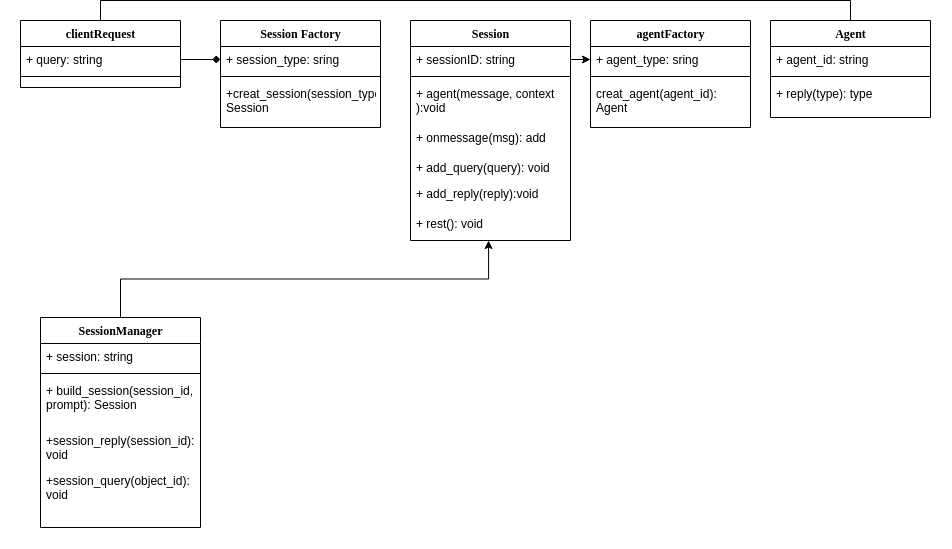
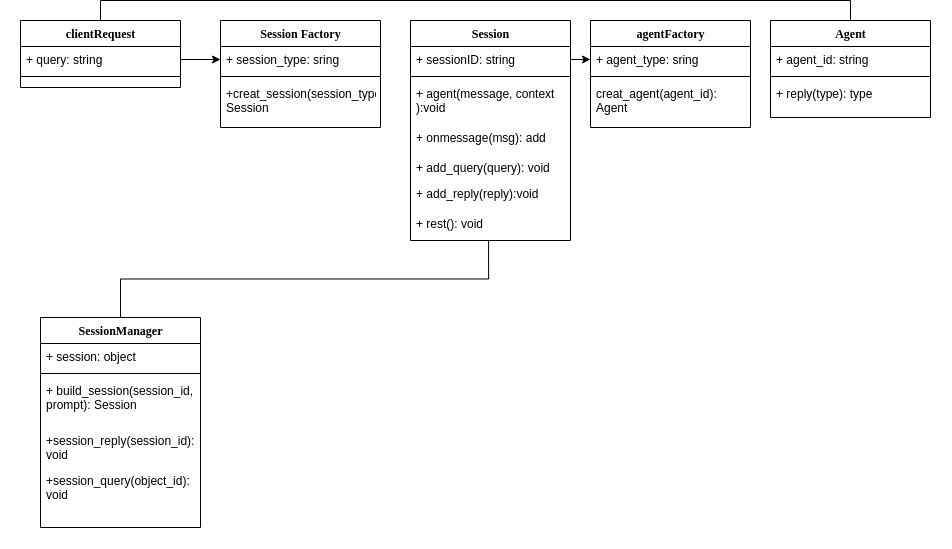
- <mxCell id="32" style="edgeStyle=orthogonalEdgeStyle;rounded=0;orthogonalLoop=1;jettySize=auto;html=1;exitX=1;exitY=0.5;exitDx=0;exitDy=0;entryX=0;entryY=0.5;entryDx=0;entryDy=0;endArrow=diamond;" edge="1" parent="1" source="3" target="6"><mxGeometry relative="1" as="geometry" /></mxCell>
+ <mxCell id="32" style="edgeStyle=orthogonalEdgeStyle;rounded=0;orthogonalLoop=1;jettySize=auto;html=1;exitX=1;exitY=0.5;exitDx=0;exitDy=0;entryX=0;entryY=0.5;entryDx=0;entryDy=0;" edge="1" parent="1" source="3" target="6"><mxGeometry relative="1" as="geometry" /></mxCell>
- <mxCell id="34" style="edgeStyle=orthogonalEdgeStyle;rounded=0;orthogonalLoop=1;jettySize=auto;html=1;exitX=0.5;exitY=0;exitDx=0;exitDy=0;entryX=0.488;entryY=1;entryDx=0;entryDy=0;entryPerimeter=0;" edge="1" parent="1" source="26" target="21"><mxGeometry relative="1" as="geometry" /></mxCell>
+ <mxCell id="34" style="edgeStyle=orthogonalEdgeStyle;rounded=0;orthogonalLoop=1;jettySize=auto;html=1;exitX=0.5;exitY=0;exitDx=0;exitDy=0;entryX=0.488;entryY=1;entryDx=0;entryDy=0;entryPerimeter=0;endArrow=none;" edge="1" parent="1" source="26" target="21"><mxGeometry relative="1" as="geometry" /></mxCell>
- <mxCell id="27" value="+ session: string" style="text;html=1;strokeColor=none;fillColor=none;align=left;verticalAlign=top;spacingLeft=4;spacingRight=4;whiteSpace=wrap;overflow=hidden;rotatable=0;points=[[0,0.5],[1,0.5]];portConstraint=eastwest;" vertex="1" parent="26"><mxGeometry y="26" width="160" height="26" as="geometry" /></mxCell>
+ <mxCell id="27" value="+ session: object" style="text;html=1;strokeColor=none;fillColor=none;align=left;verticalAlign=top;spacingLeft=4;spacingRight=4;whiteSpace=wrap;overflow=hidden;rotatable=0;points=[[0,0.5],[1,0.5]];portConstraint=eastwest;" vertex="1" parent="26"><mxGeometry y="26" width="160" height="26" as="geometry" /></mxCell>
